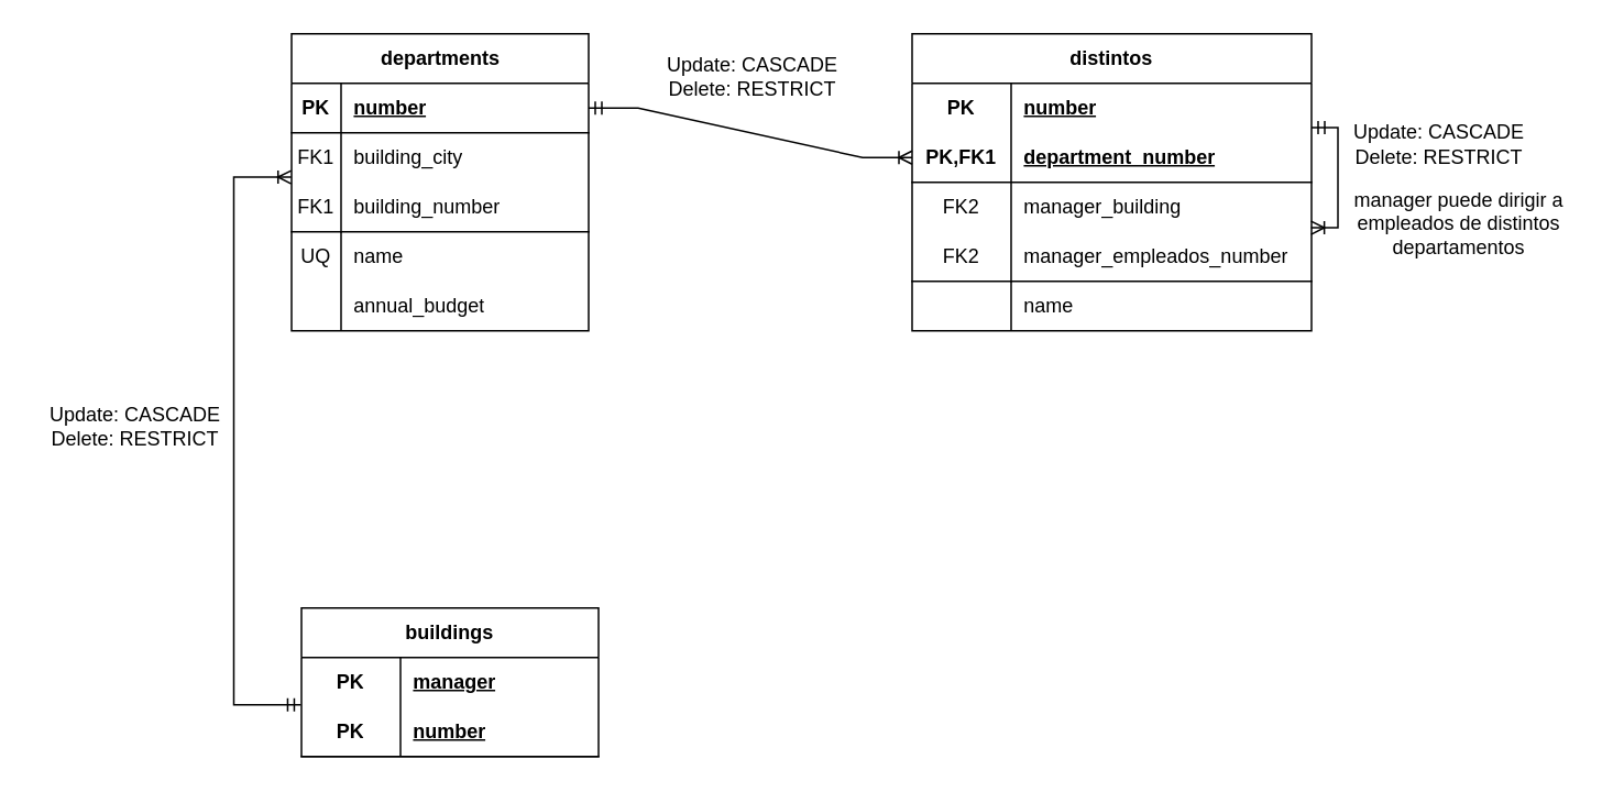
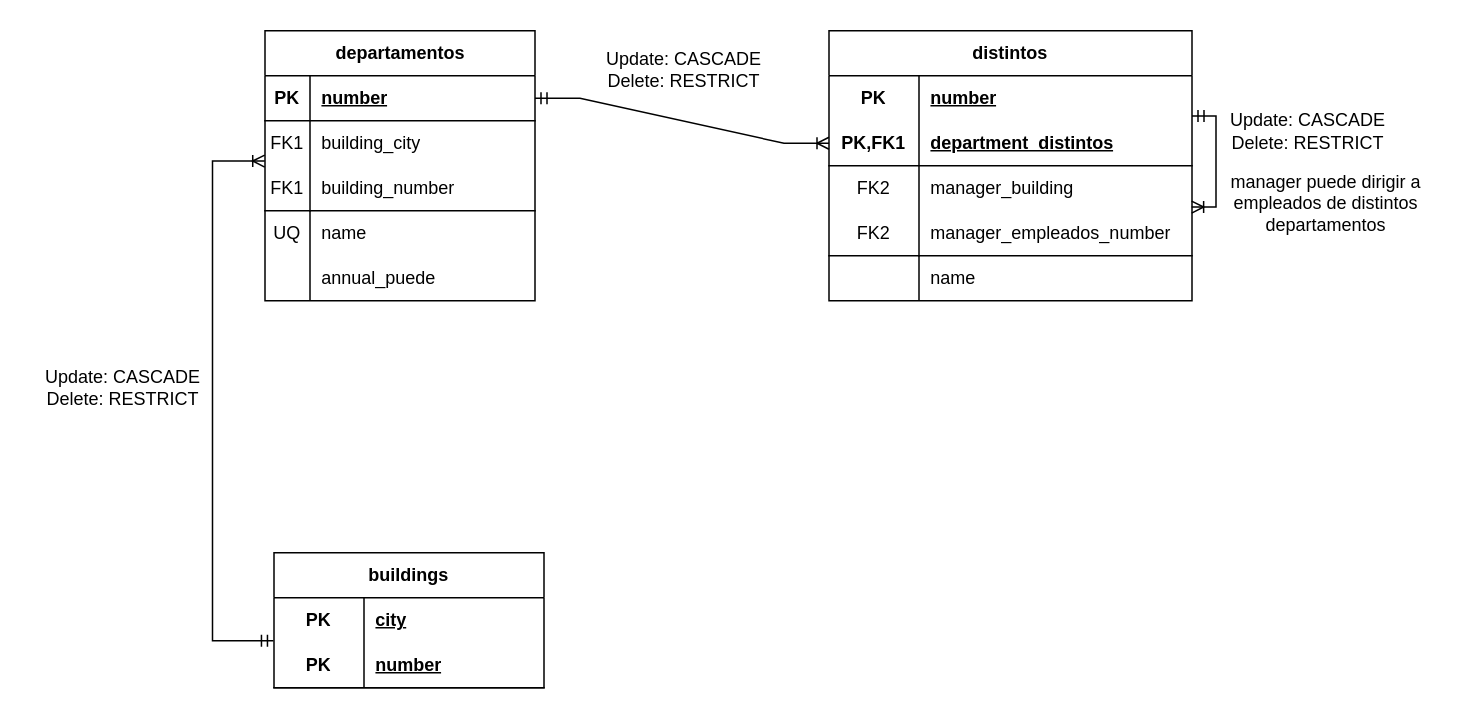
- <mxCell id="9" value="departments" style="shape=table;startSize=30;container=1;collapsible=1;childLayout=tableLayout;fixedRows=1;rowLines=0;fontStyle=1;align=center;resizeLast=1;html=1;" vertex="1" parent="1"><mxGeometry x="176" y="20" width="180" height="180" as="geometry" /></mxCell>
+ <mxCell id="9" value="departamentos" style="shape=table;startSize=30;container=1;collapsible=1;childLayout=tableLayout;fixedRows=1;rowLines=0;fontStyle=1;align=center;resizeLast=1;html=1;" vertex="1" parent="1"><mxGeometry x="176" y="20" width="180" height="180" as="geometry" /></mxCell>
- <mxCell id="33" value="department_number" style="shape=partialRectangle;connectable=0;fillColor=none;top=0;left=0;bottom=0;right=0;align=left;spacingLeft=6;fontStyle=5;overflow=hidden;html=1;whiteSpace=wrap;" vertex="1" parent="31"><mxGeometry x="60" width="182" height="30" as="geometry"><mxRectangle width="182" height="30" as="alternateBounds" /></mxGeometry></mxCell>
+ <mxCell id="33" value="department_distintos" style="shape=partialRectangle;connectable=0;fillColor=none;top=0;left=0;bottom=0;right=0;align=left;spacingLeft=6;fontStyle=5;overflow=hidden;html=1;whiteSpace=wrap;" vertex="1" parent="31"><mxGeometry x="60" width="182" height="30" as="geometry"><mxRectangle width="182" height="30" as="alternateBounds" /></mxGeometry></mxCell>
- <mxCell id="24" value="annual_budget" style="shape=partialRectangle;connectable=0;fillColor=none;top=0;left=0;bottom=0;right=0;align=left;spacingLeft=6;overflow=hidden;whiteSpace=wrap;html=1;" vertex="1" parent="22"><mxGeometry x="30" width="150" height="30" as="geometry"><mxRectangle width="150" height="30" as="alternateBounds" /></mxGeometry></mxCell>
+ <mxCell id="24" value="annual_puede" style="shape=partialRectangle;connectable=0;fillColor=none;top=0;left=0;bottom=0;right=0;align=left;spacingLeft=6;overflow=hidden;whiteSpace=wrap;html=1;" vertex="1" parent="22"><mxGeometry x="30" width="150" height="30" as="geometry"><mxRectangle width="150" height="30" as="alternateBounds" /></mxGeometry></mxCell>
- <mxCell id="5" value="manager" style="shape=partialRectangle;connectable=0;fillColor=none;top=0;left=0;bottom=0;right=0;align=left;spacingLeft=6;fontStyle=5;overflow=hidden;html=1;whiteSpace=wrap;" vertex="1" parent="3"><mxGeometry x="60" width="120" height="30" as="geometry"><mxRectangle width="120" height="30" as="alternateBounds" /></mxGeometry></mxCell>
+ <mxCell id="5" value="city" style="shape=partialRectangle;connectable=0;fillColor=none;top=0;left=0;bottom=0;right=0;align=left;spacingLeft=6;fontStyle=5;overflow=hidden;html=1;whiteSpace=wrap;" vertex="1" parent="3"><mxGeometry x="60" width="120" height="30" as="geometry"><mxRectangle width="120" height="30" as="alternateBounds" /></mxGeometry></mxCell>
